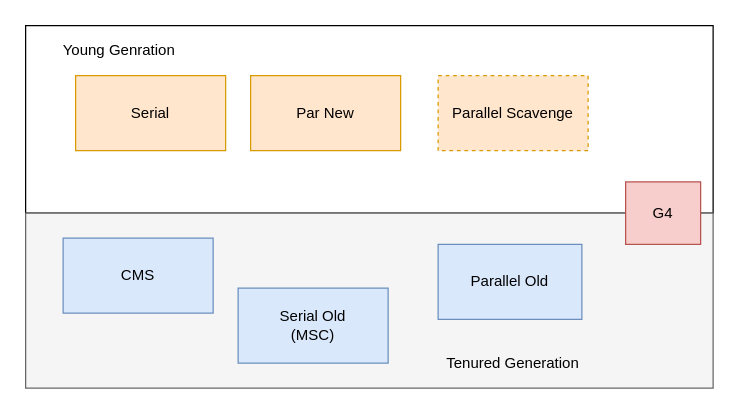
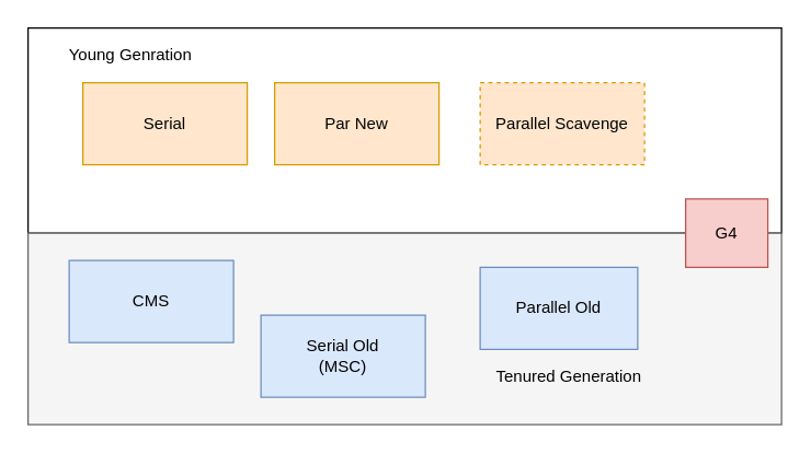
- <mxCell id="6" value="Tenured Generation" style="text;html=1;strokeColor=none;fillColor=none;align=center;verticalAlign=middle;whiteSpace=wrap;rounded=0;" vertex="1" parent="1"><mxGeometry x="350" y="280" width="120" height="20" as="geometry" /></mxCell>
+ <mxCell id="6" value="Tenured Generation" style="text;html=1;strokeColor=none;fillColor=none;align=center;verticalAlign=middle;whiteSpace=wrap;rounded=0;" vertex="1" parent="1"><mxGeometry x="355" y="265" width="120" height="20" as="geometry" /></mxCell>
